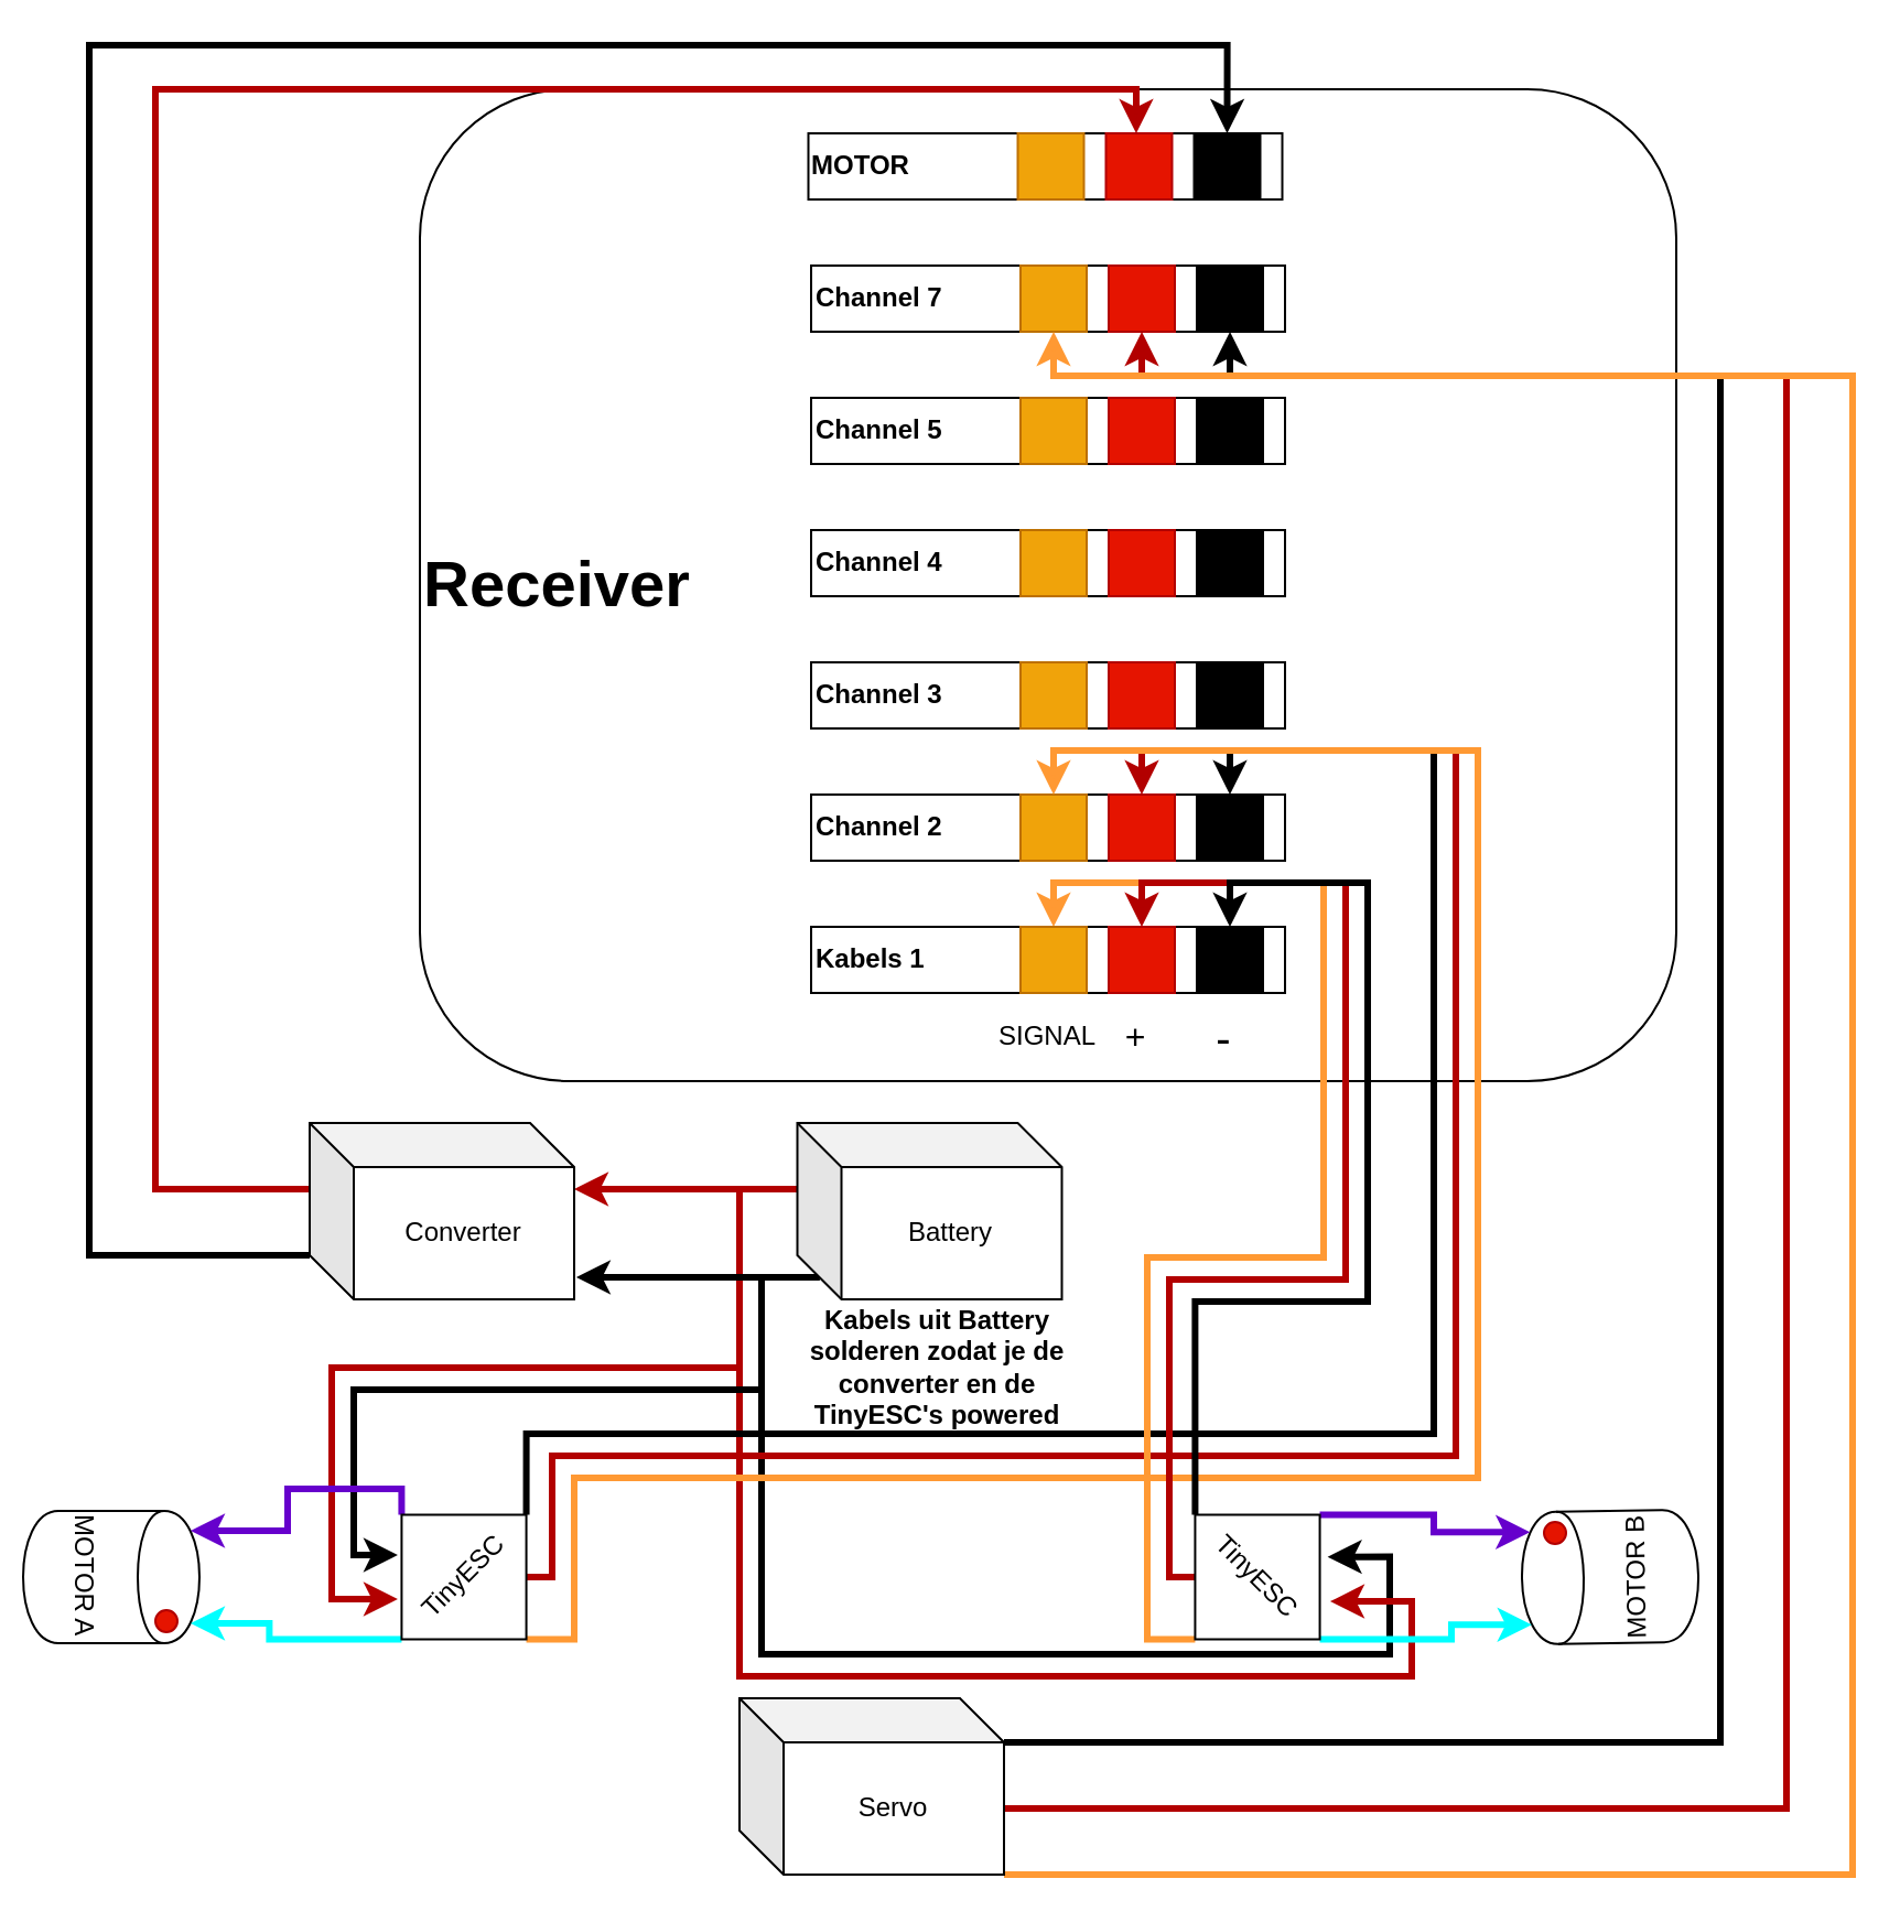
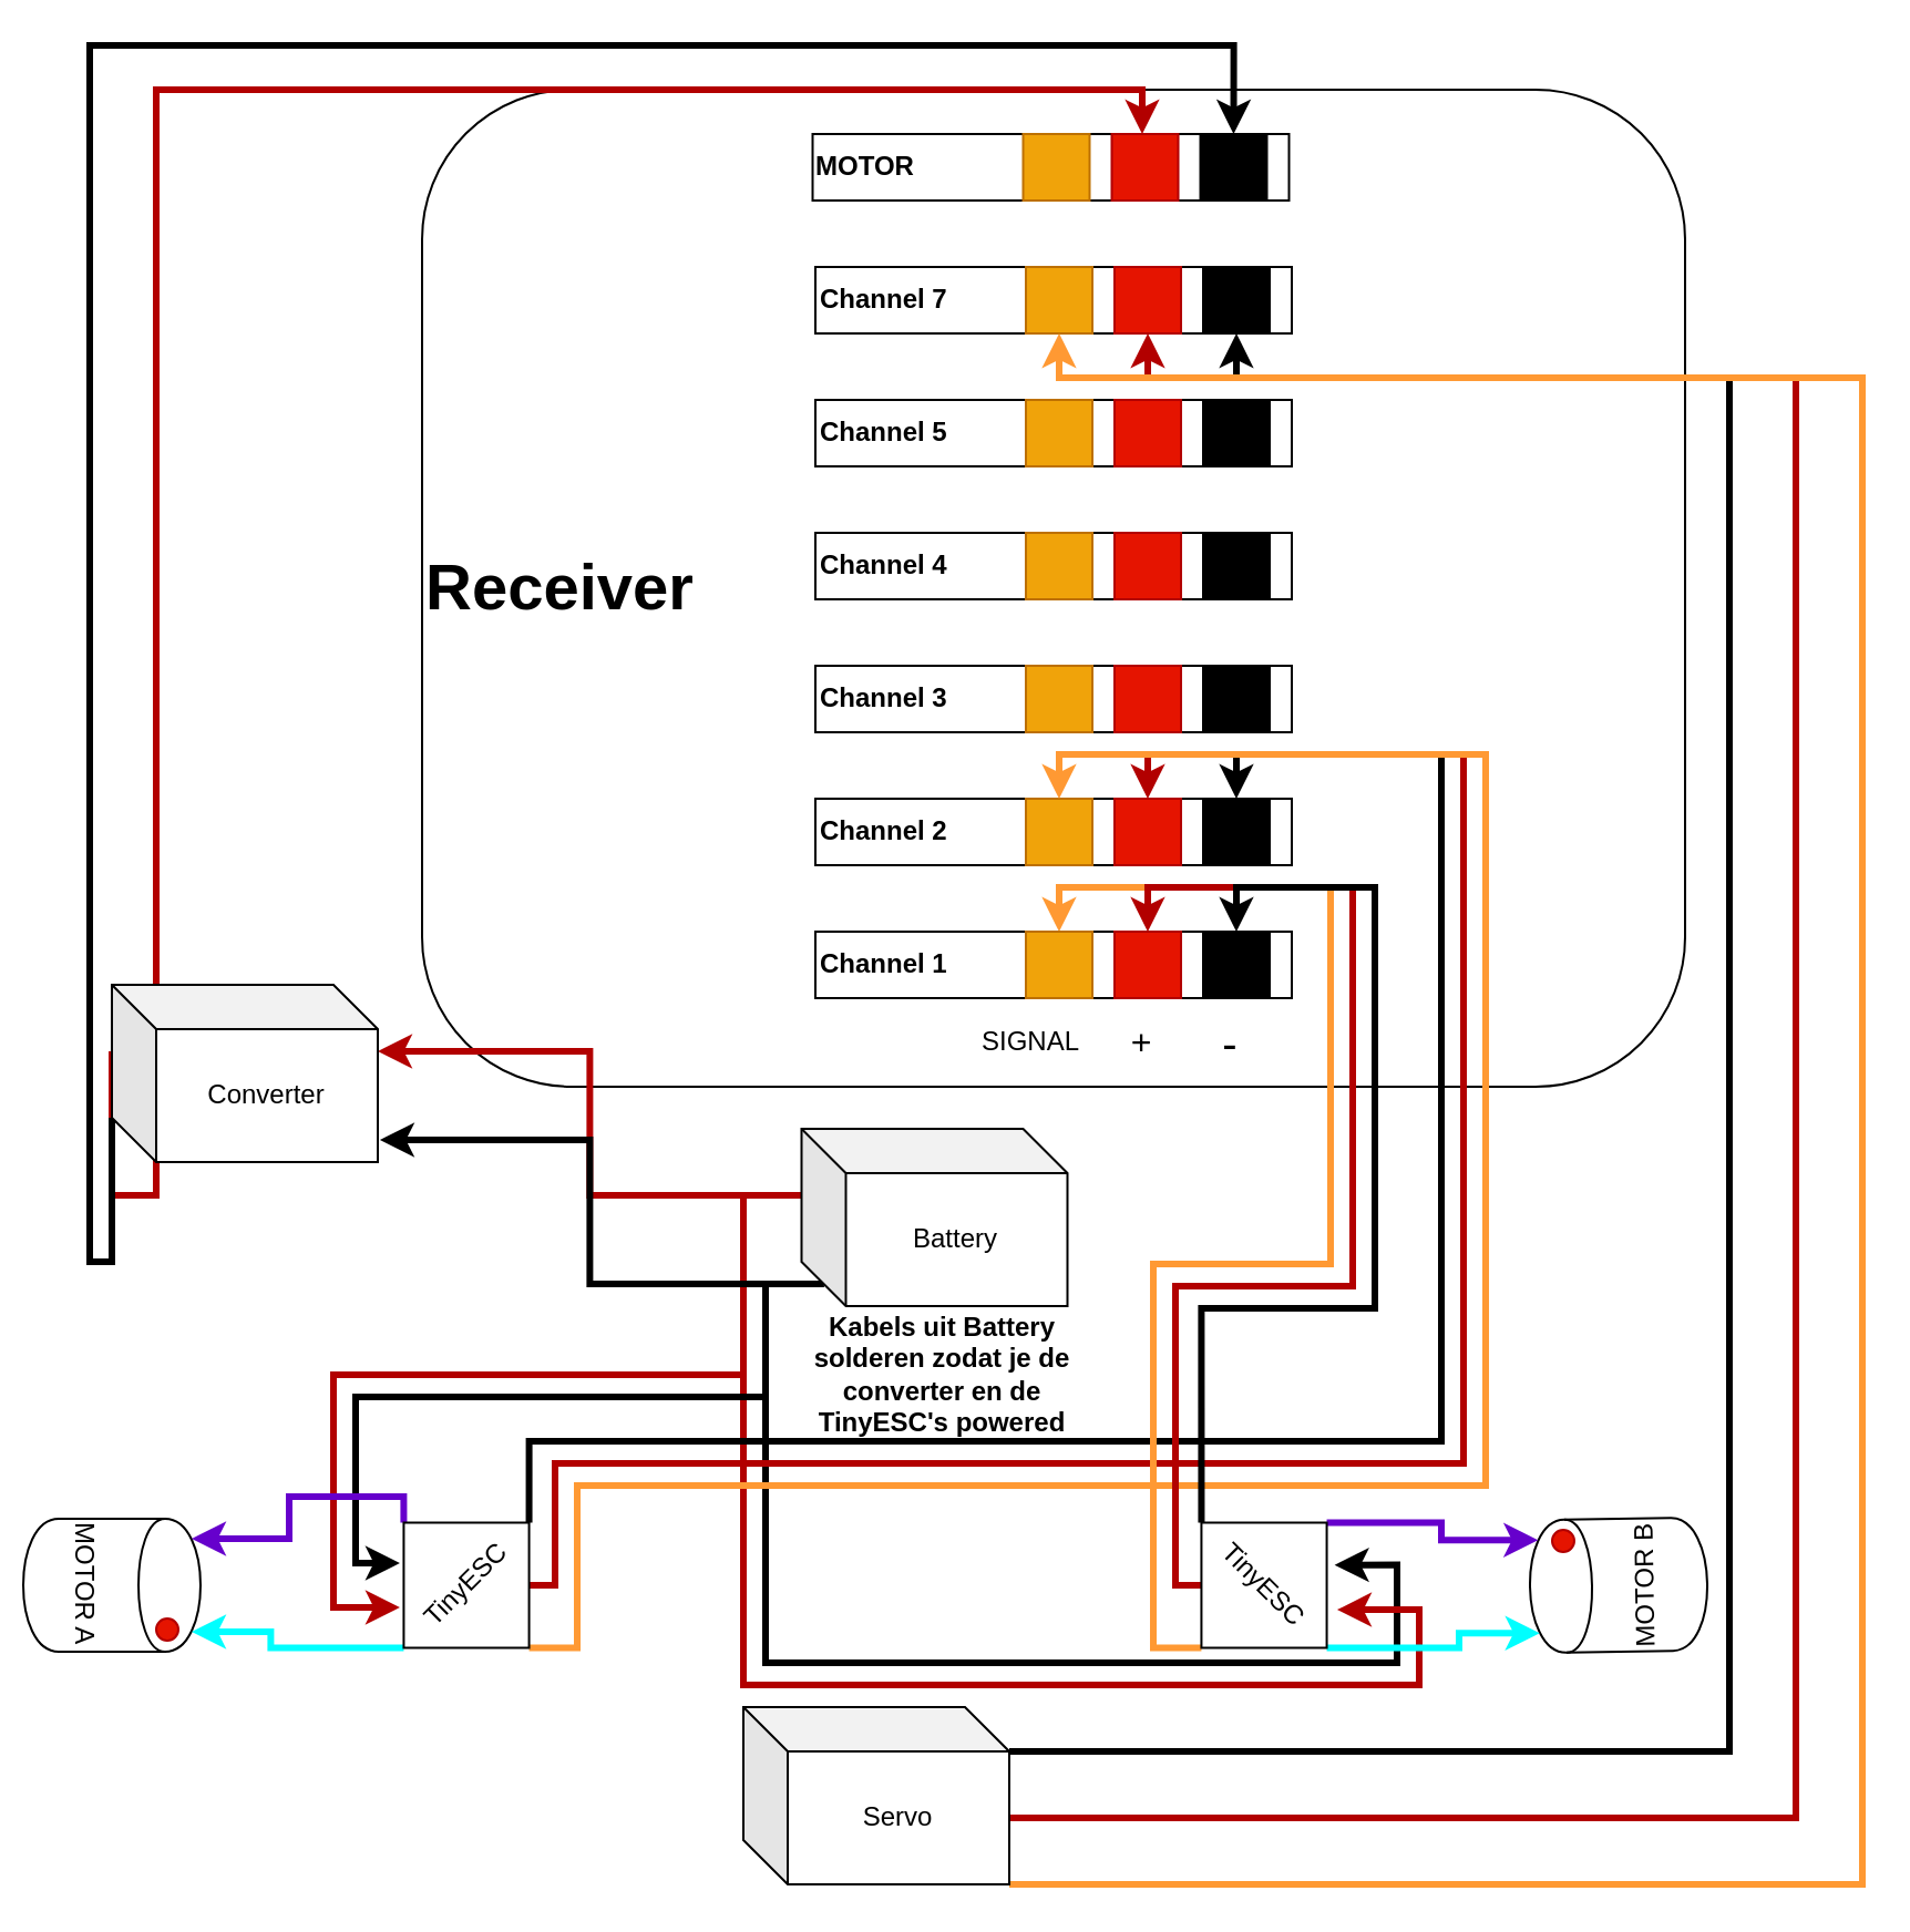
- <mxCell id="58" value="&lt;b&gt;Kabels 1&lt;/b&gt;" style="rounded=0;whiteSpace=wrap;html=1;align=left;" vertex="1" parent="1"><mxGeometry x="367.5" y="420" width="215" height="30" as="geometry" /></mxCell>
+ <mxCell id="58" value="&lt;b&gt;Channel 1&lt;/b&gt;" style="rounded=0;whiteSpace=wrap;html=1;align=left;" vertex="1" parent="1"><mxGeometry x="367.5" y="420" width="215" height="30" as="geometry" /></mxCell>
- <mxCell id="27" value="SIGNAL" style="text;html=1;strokeColor=none;fillColor=none;align=center;verticalAlign=middle;whiteSpace=wrap;rounded=0;" vertex="1" parent="1"><mxGeometry x="455" y="460" width="40" height="20" as="geometry" /></mxCell>
+ <mxCell id="27" value="SIGNAL" style="text;html=1;strokeColor=none;fillColor=none;align=center;verticalAlign=middle;whiteSpace=wrap;rounded=0;" vertex="1" parent="1"><mxGeometry x="445" y="460" width="40" height="20" as="geometry" /></mxCell>
- <mxCell id="45" value="Converter" style="shape=cube;whiteSpace=wrap;html=1;boundedLbl=1;backgroundOutline=1;darkOpacity=0.05;darkOpacity2=0.1;rounded=0;fillColor=#FFFFFF;gradientColor=none;align=center;" vertex="1" parent="1"><mxGeometry x="140" y="509" width="120" height="80" as="geometry" /></mxCell>
+ <mxCell id="45" value="Converter" style="shape=cube;whiteSpace=wrap;html=1;boundedLbl=1;backgroundOutline=1;darkOpacity=0.05;darkOpacity2=0.1;rounded=0;fillColor=#FFFFFF;gradientColor=none;align=center;" vertex="1" parent="1"><mxGeometry x="50" y="444" width="120" height="80" as="geometry" /></mxCell>
